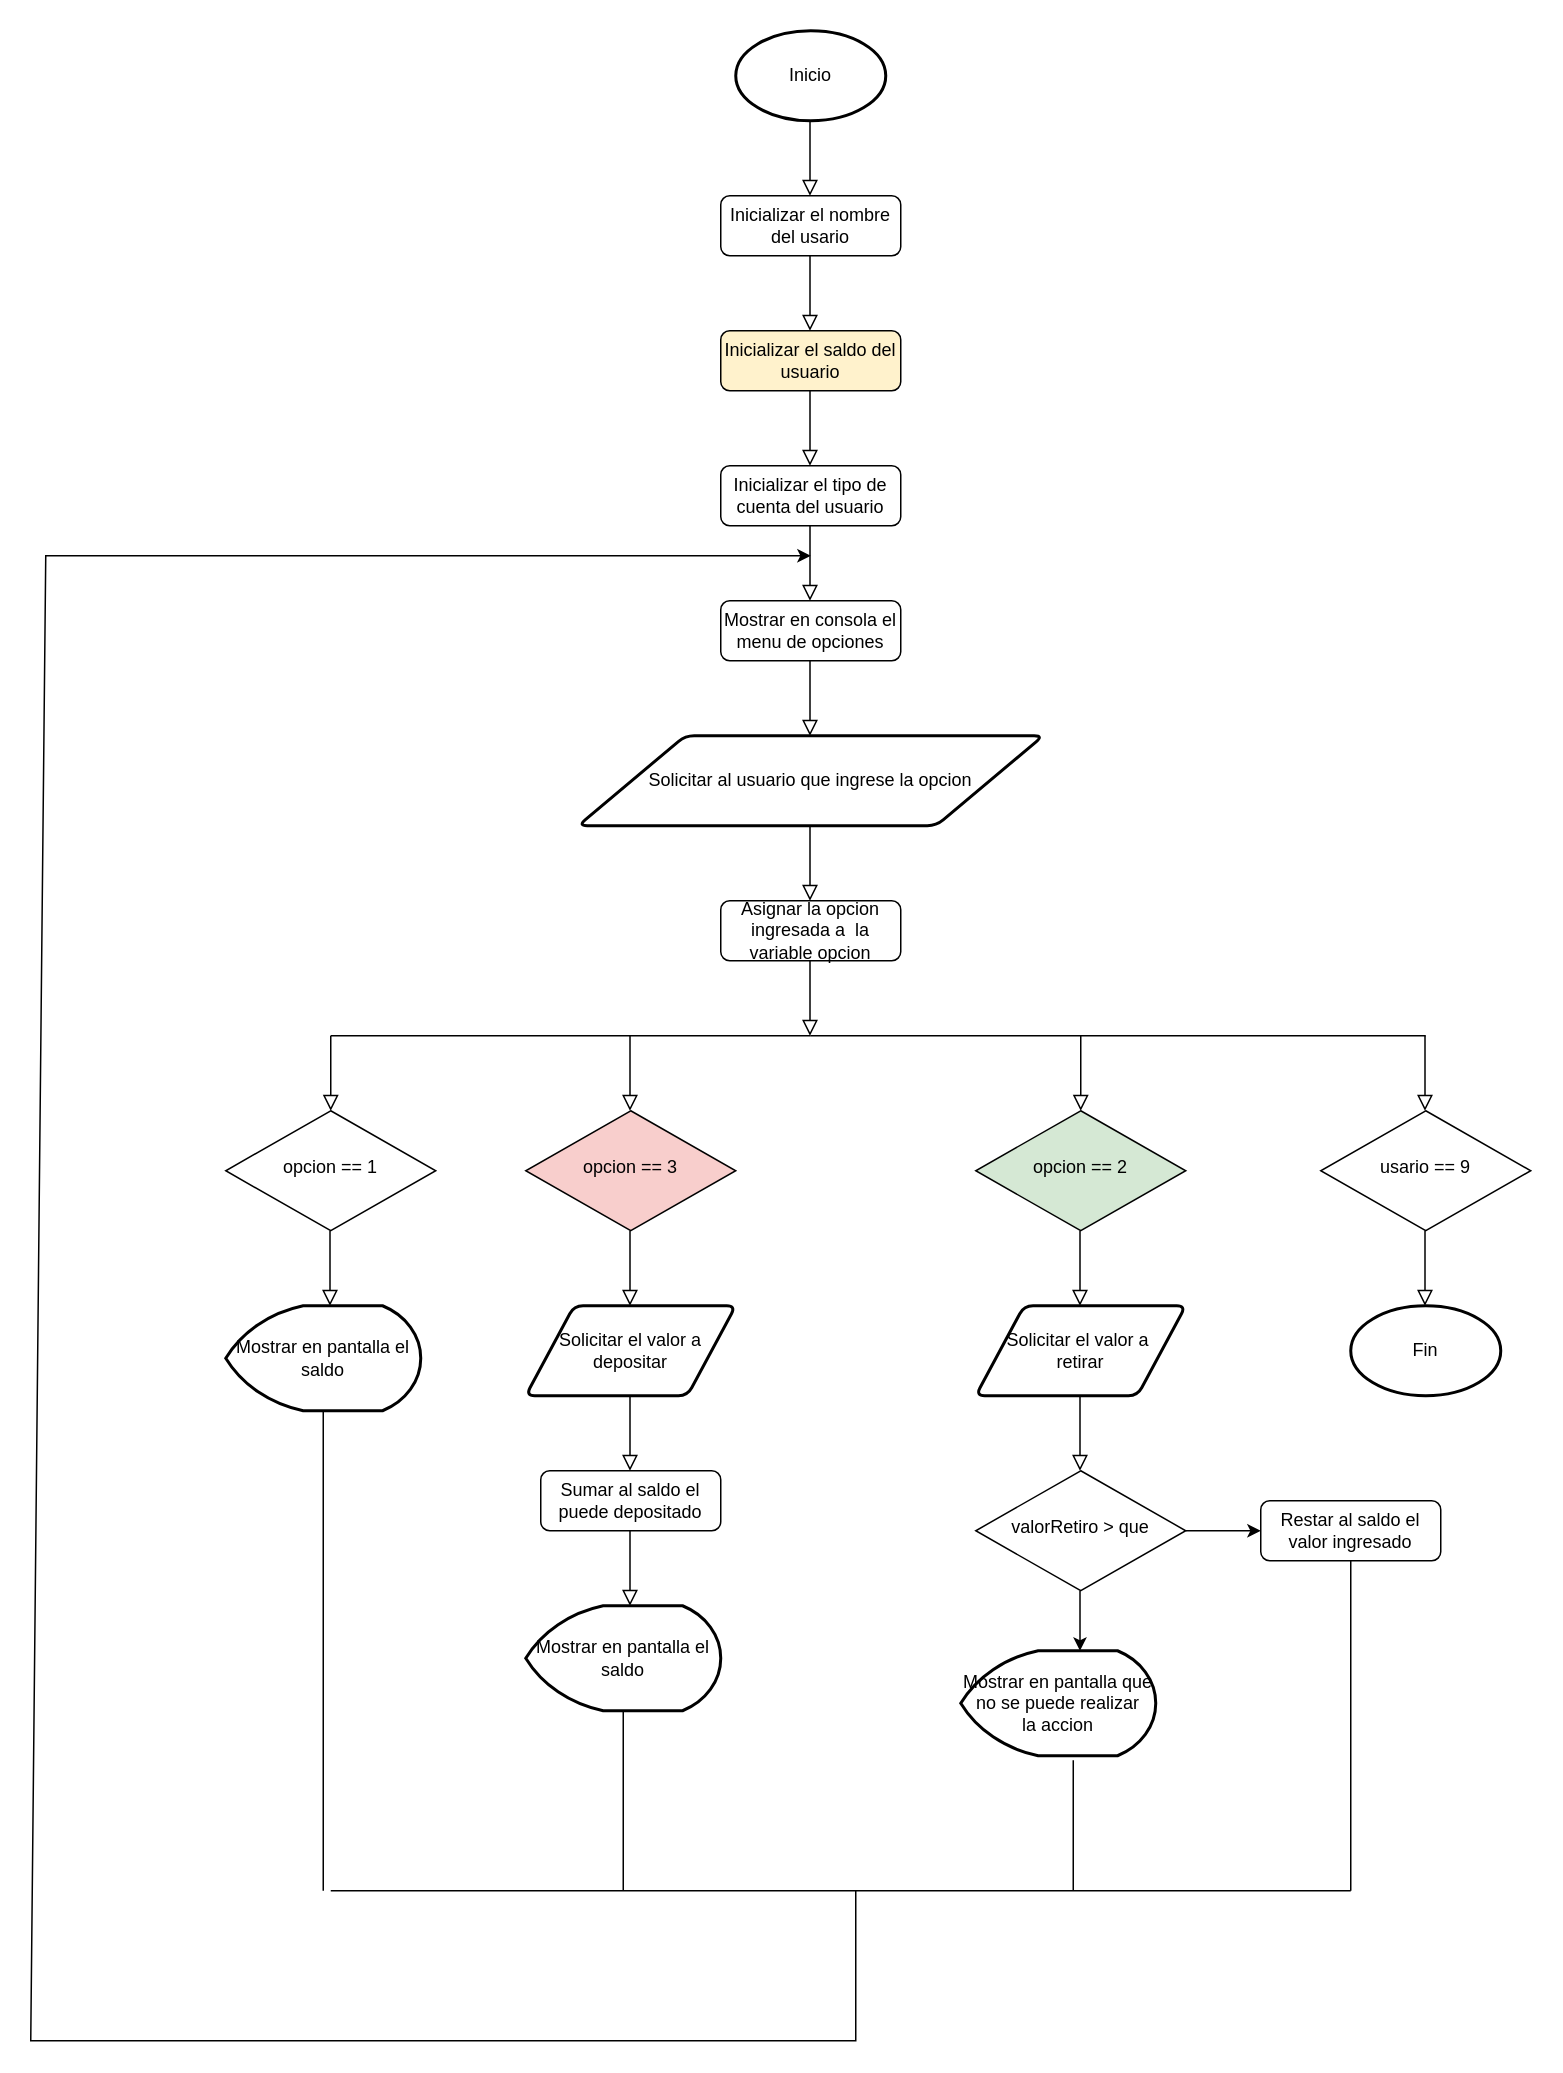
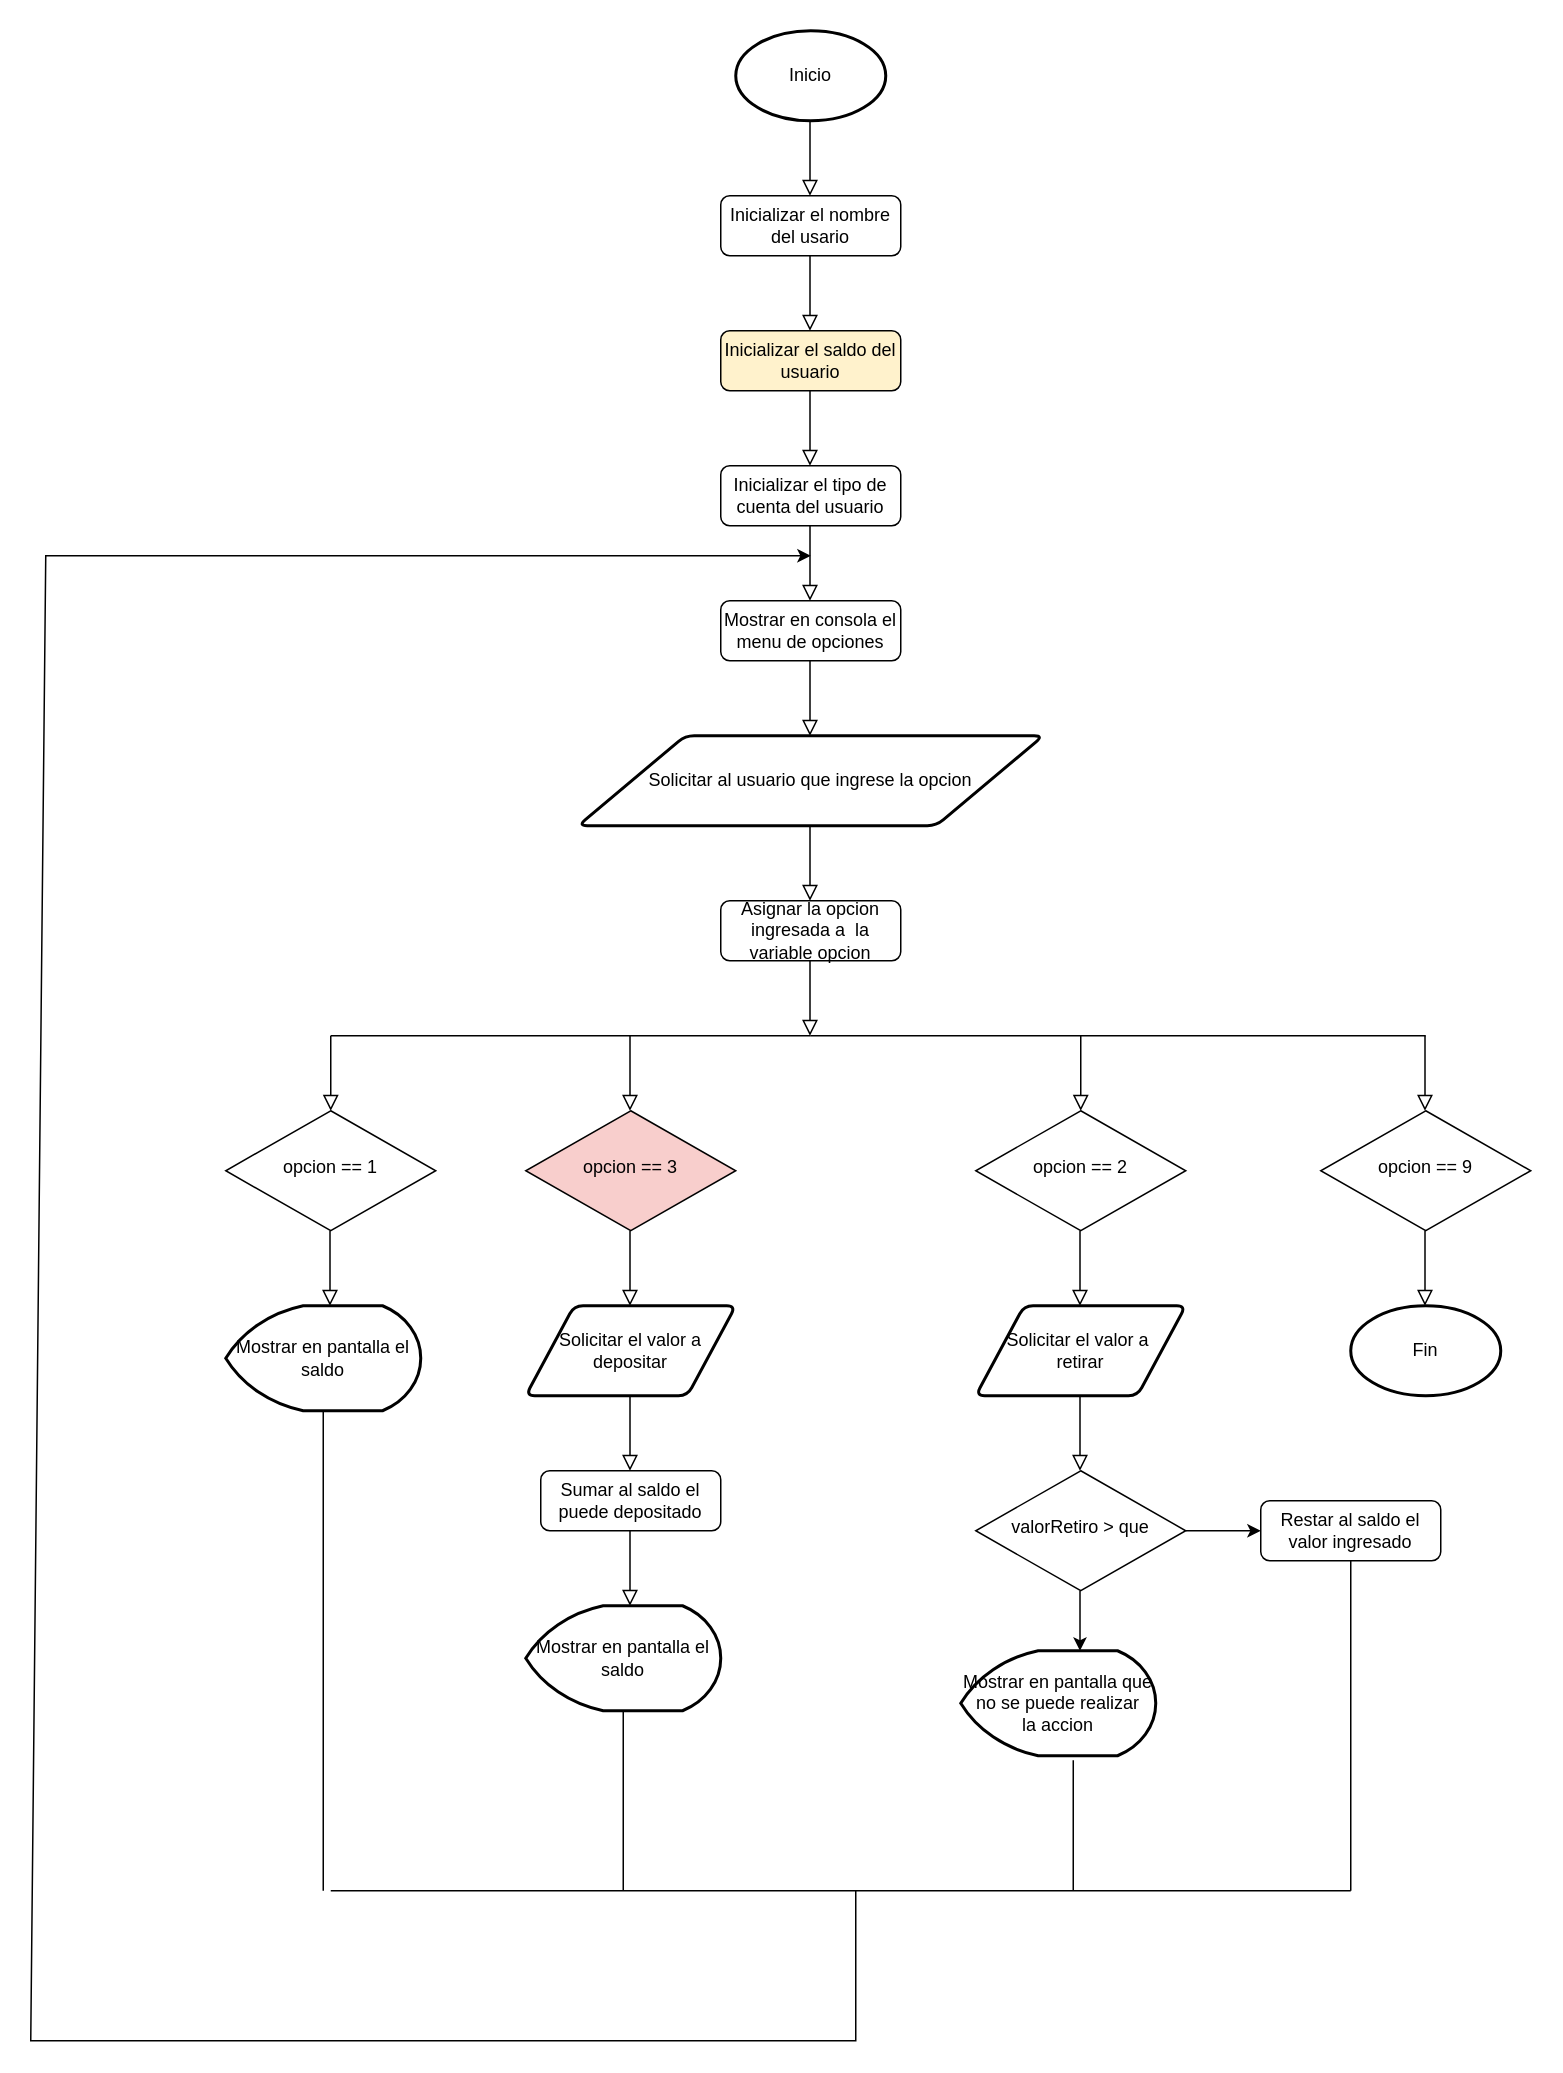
- <mxCell id="46" value="usario == 9" style="rhombus;whiteSpace=wrap;html=1;shadow=0;fontFamily=Helvetica;fontSize=12;align=center;strokeWidth=1;spacing=6;spacingTop=-4;" vertex="1" parent="1"><mxGeometry x="880" y="740" width="140" height="80" as="geometry" /></mxCell>
+ <mxCell id="46" value="opcion == 9" style="rhombus;whiteSpace=wrap;html=1;shadow=0;fontFamily=Helvetica;fontSize=12;align=center;strokeWidth=1;spacing=6;spacingTop=-4;" vertex="1" parent="1"><mxGeometry x="880" y="740" width="140" height="80" as="geometry" /></mxCell>
- <mxCell id="31" value="opcion == 2" style="rhombus;whiteSpace=wrap;html=1;shadow=0;fontFamily=Helvetica;fontSize=12;align=center;strokeWidth=1;spacing=6;spacingTop=-4;fillColor=#d5e8d4;" vertex="1" parent="1"><mxGeometry x="650" y="740" width="140" height="80" as="geometry" /></mxCell>
+ <mxCell id="31" value="opcion == 2" style="rhombus;whiteSpace=wrap;html=1;shadow=0;fontFamily=Helvetica;fontSize=12;align=center;strokeWidth=1;spacing=6;spacingTop=-4;" vertex="1" parent="1"><mxGeometry x="650" y="740" width="140" height="80" as="geometry" /></mxCell>
